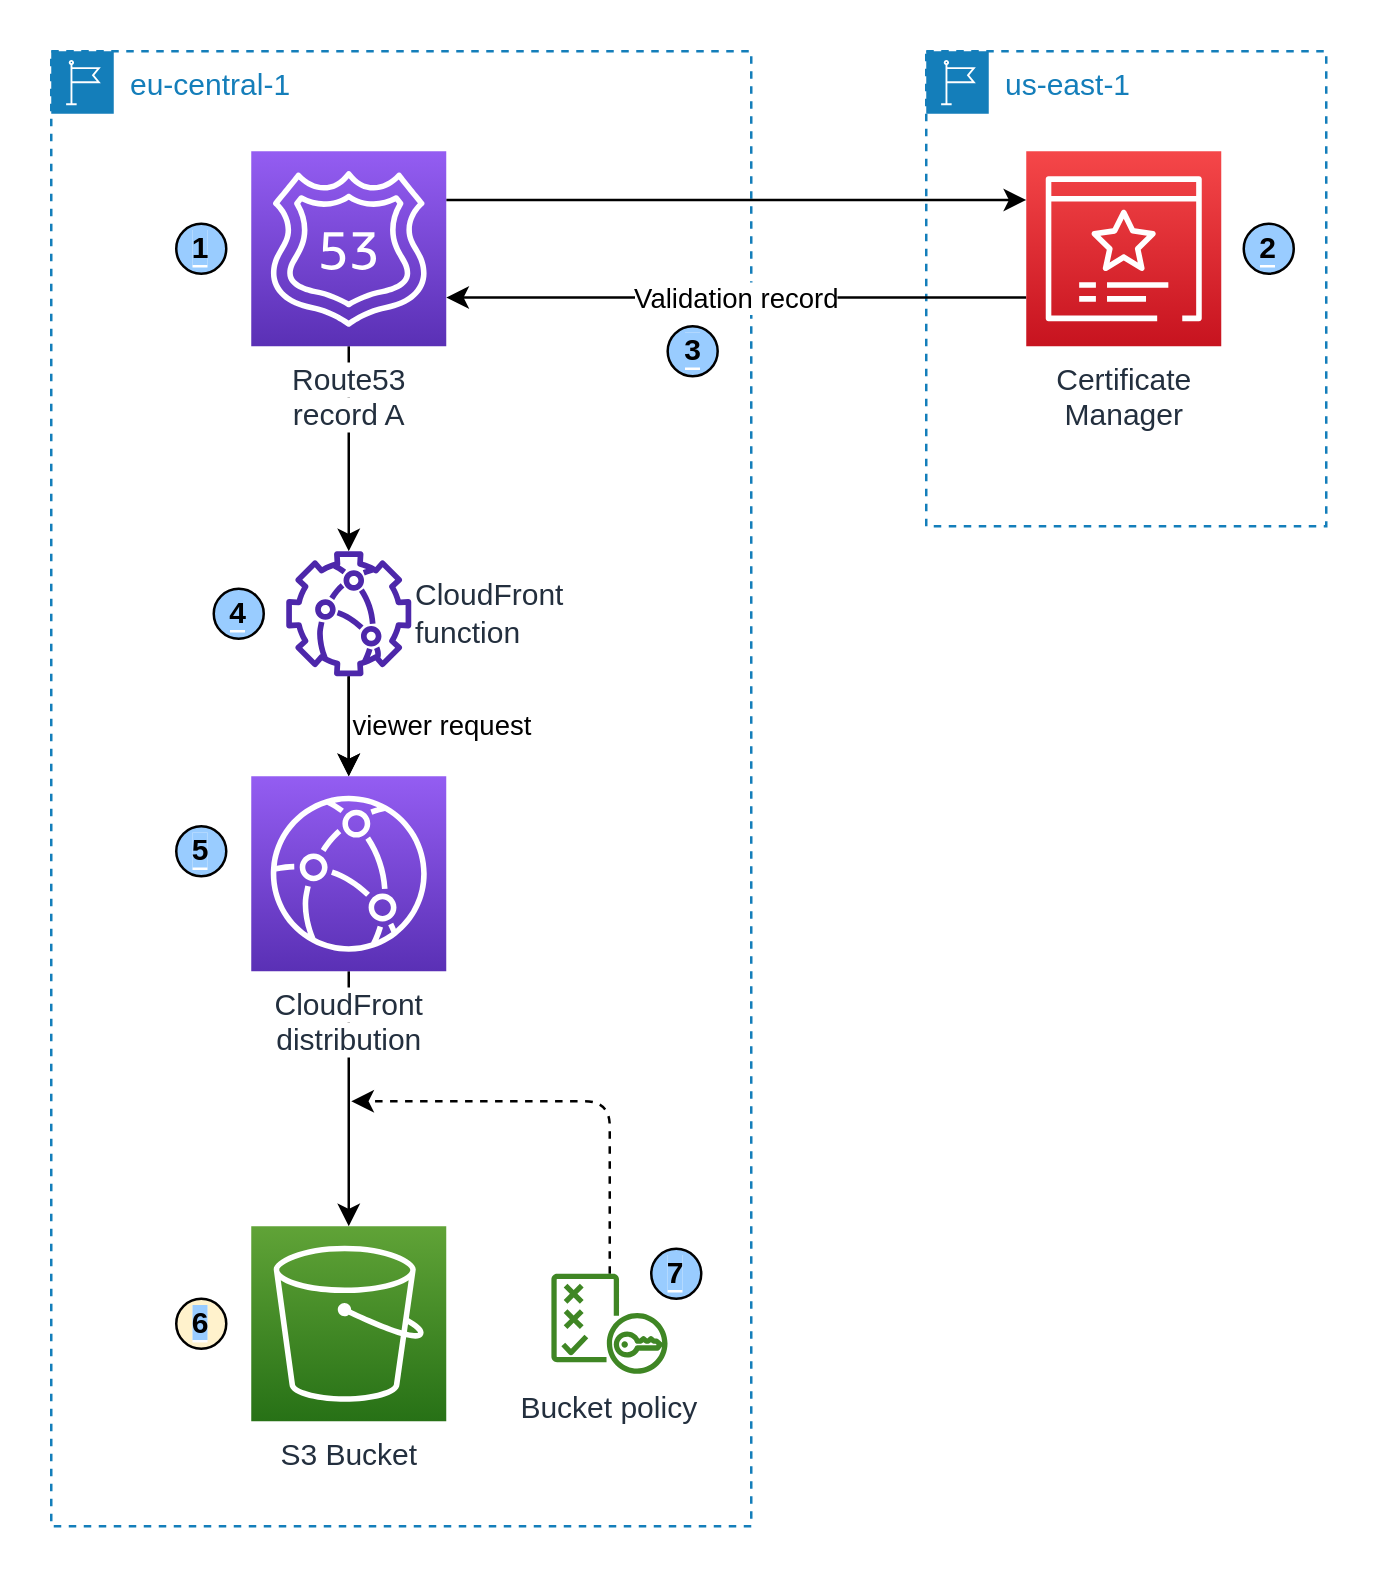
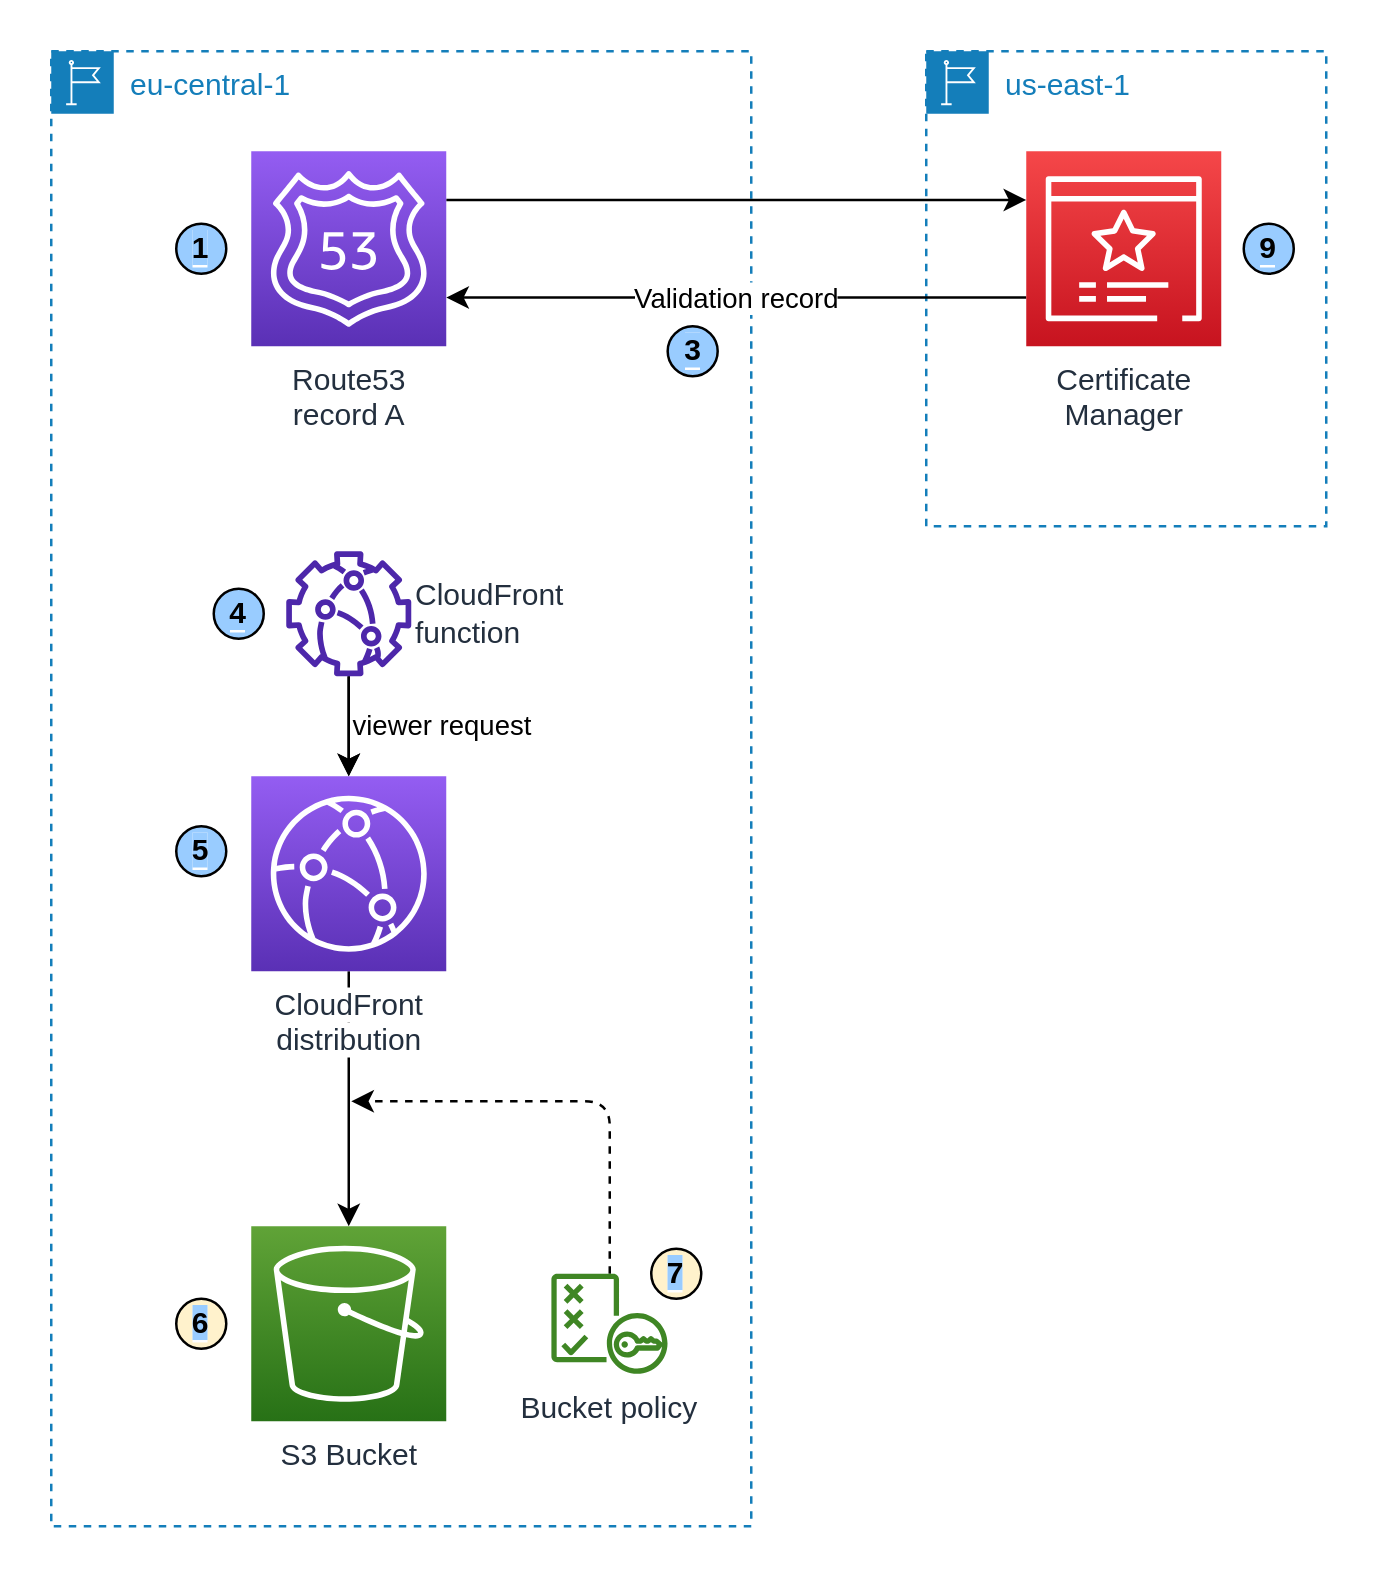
- <mxCell id="16" value="&lt;span style=&quot;background-color: rgb(153 , 204 , 255)&quot;&gt;2&lt;/span&gt;" style="ellipse;whiteSpace=wrap;html=1;aspect=fixed;labelBackgroundColor=#FFFFFF;strokeColor=default;fillColor=#99CCFF;resizeWidth=0;resizeHeight=0;fontStyle=1" vertex="1" parent="1"><mxGeometry x="497" y="89" width="20" height="20" as="geometry" /></mxCell>
+ <mxCell id="16" value="&lt;span style=&quot;background-color: rgb(153 , 204 , 255)&quot;&gt;9&lt;/span&gt;" style="ellipse;whiteSpace=wrap;html=1;aspect=fixed;labelBackgroundColor=#FFFFFF;strokeColor=default;fillColor=#99CCFF;resizeWidth=0;resizeHeight=0;fontStyle=1" vertex="1" parent="1"><mxGeometry x="497" y="89" width="20" height="20" as="geometry" /></mxCell>
- <mxCell id="6" style="edgeStyle=orthogonalEdgeStyle;sketch=0;html=1;shadow=0;strokeColor=default;" parent="1" source="7" target="10" edge="1"><mxGeometry relative="1" as="geometry" /></mxCell>
- <mxCell id="22" value="&lt;span style=&quot;background-color: rgb(153 , 204 , 255)&quot;&gt;7&lt;/span&gt;" style="ellipse;whiteSpace=wrap;html=1;aspect=fixed;labelBackgroundColor=#FFFFFF;strokeColor=default;fillColor=#99CCFF;resizeWidth=0;resizeHeight=0;fontStyle=1" vertex="1" parent="1"><mxGeometry x="260" y="499" width="20" height="20" as="geometry" /></mxCell>
+ <mxCell id="22" value="&lt;span style=&quot;background-color: rgb(153 , 204 , 255)&quot;&gt;7&lt;/span&gt;" style="ellipse;whiteSpace=wrap;html=1;aspect=fixed;labelBackgroundColor=#FFFFFF;strokeColor=default;fillColor=#fff2cc;resizeWidth=0;resizeHeight=0;fontStyle=1;" vertex="1" parent="1"><mxGeometry x="260" y="499" width="20" height="20" as="geometry" /></mxCell>
